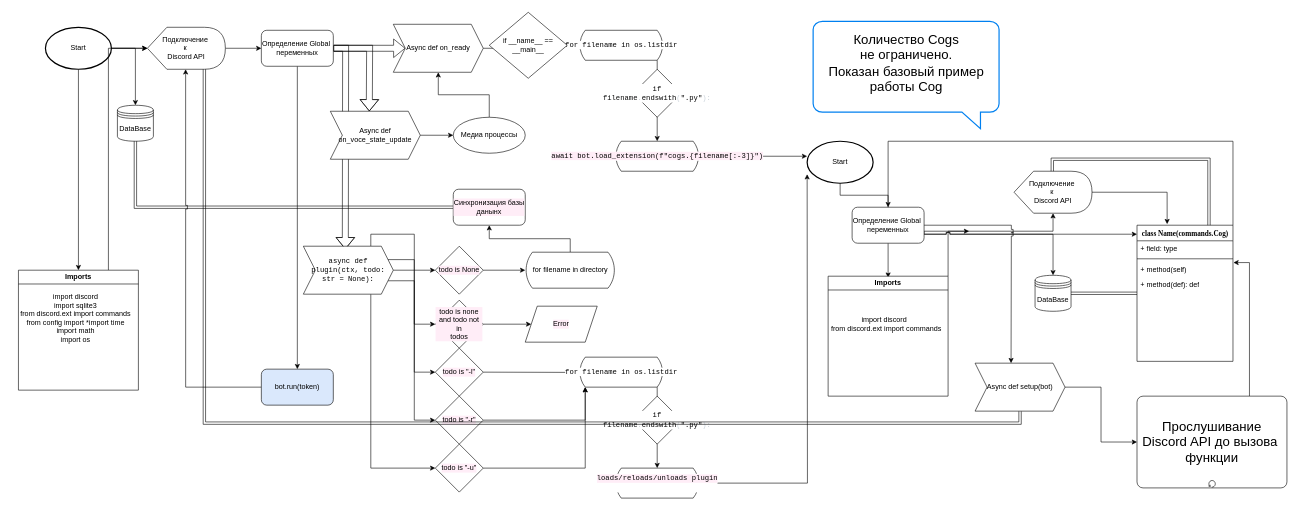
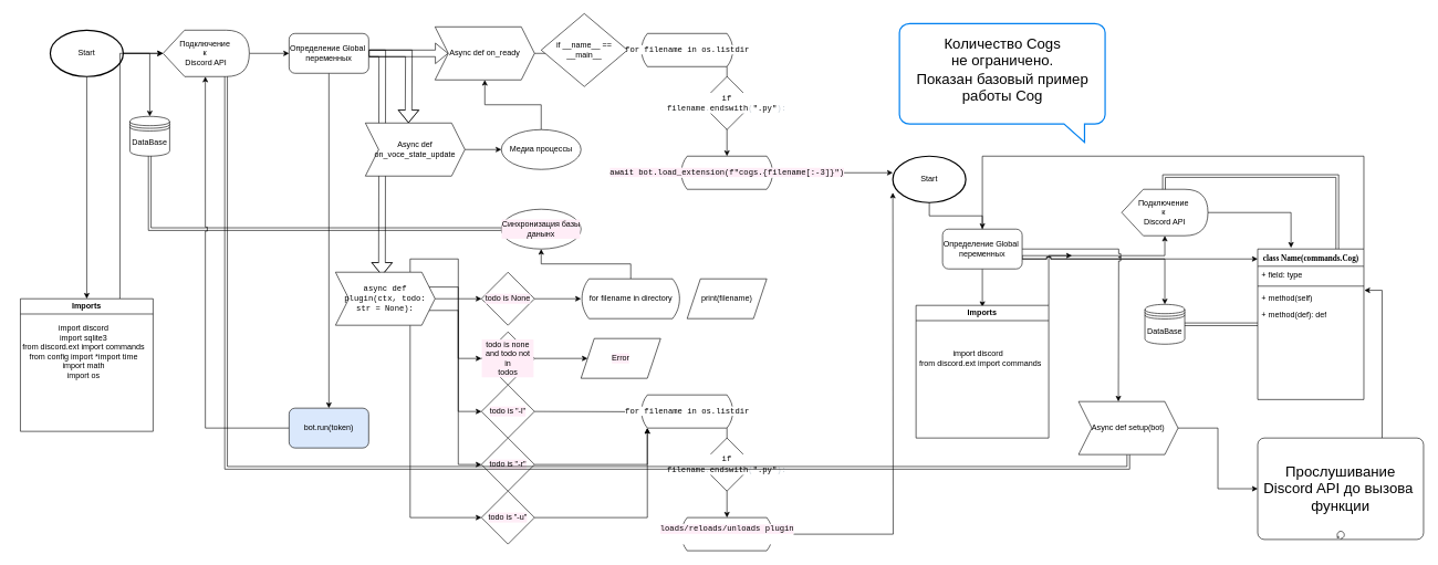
- <mxCell id="27" value="Синхронизация базы&lt;br&gt;данынх" style="whiteSpace=wrap;html=1;labelBackgroundColor=#FFEDF7;fontColor=#000000;rounded=1;" vertex="1" parent="1"><mxGeometry x="755" y="315" width="120" height="60" as="geometry" /></mxCell>
+ <mxCell id="27" value="Синхронизация базы&lt;br&gt;данынх" style="ellipse;whiteSpace=wrap;html=1;labelBackgroundColor=#FFEDF7;fontColor=#000000;" vertex="1" parent="1"><mxGeometry x="755" y="315" width="120" height="60" as="geometry" /></mxCell>
+ <mxCell id="46" value="print(filename)" style="shape=parallelogram;perimeter=parallelogramPerimeter;whiteSpace=wrap;html=1;fixedSize=1;fontColor=#000000;dashed=0;labelBackgroundColor=none;" vertex="1" parent="1"><mxGeometry x="1035" y="420" width="120" height="60" as="geometry" /></mxCell>
